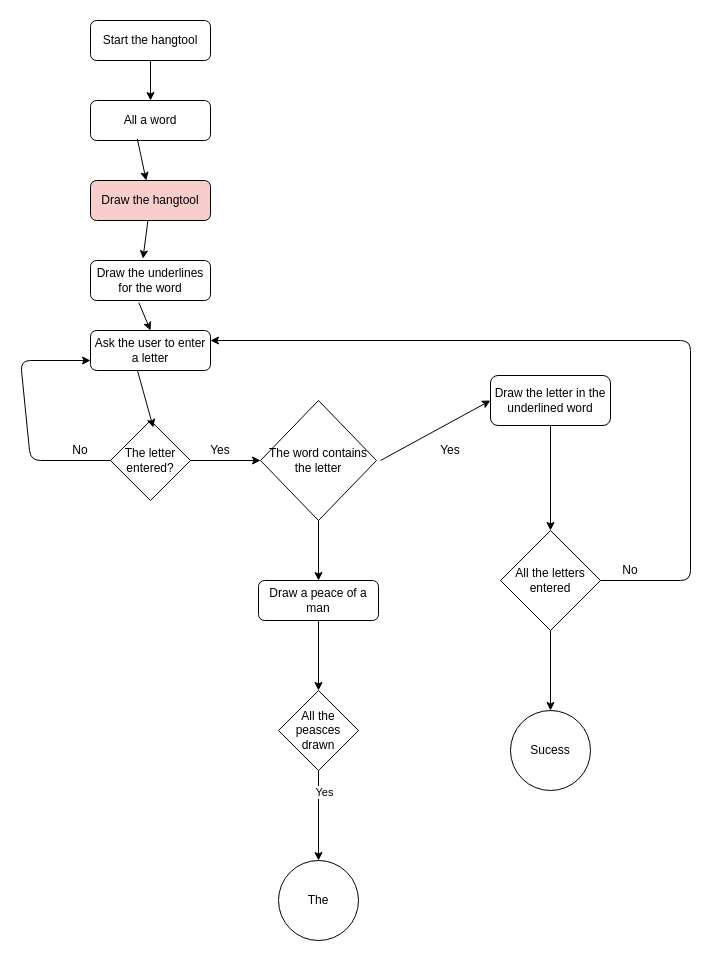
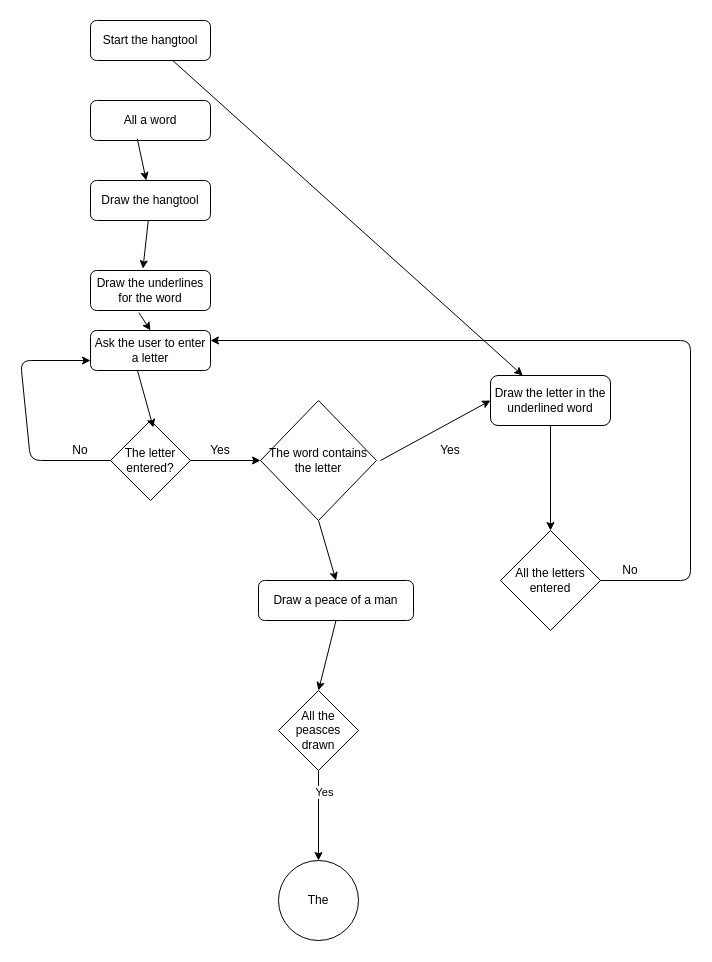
- <mxCell id="4" value="" style="endArrow=classic;html=1;" edge="1" parent="1" source="2" target="3"><mxGeometry width="50" height="50" relative="1" as="geometry"><mxPoint x="125" y="100" as="sourcePoint" /><mxPoint x="175" y="50" as="targetPoint" /></mxGeometry></mxCell>
+ <mxCell id="4" value="" style="endArrow=classic;html=1;" edge="1" parent="1" source="2" target="20"><mxGeometry width="50" height="50" relative="1" as="geometry"><mxPoint x="125" y="100" as="sourcePoint" /><mxPoint x="175" y="50" as="targetPoint" /></mxGeometry></mxCell>
- <mxCell id="5" value="Draw the hangtool" style="rounded=1;whiteSpace=wrap;html=1;fillColor=#f8cecc;" vertex="1" parent="1"><mxGeometry x="90" y="180" width="120" height="40" as="geometry" /></mxCell>
+ <mxCell id="5" value="Draw the hangtool" style="rounded=1;whiteSpace=wrap;html=1;" vertex="1" parent="1"><mxGeometry x="90" y="180" width="120" height="40" as="geometry" /></mxCell>
- <mxCell id="7" value="Draw the underlines for the word" style="rounded=1;whiteSpace=wrap;html=1;" vertex="1" parent="1"><mxGeometry x="90" y="260" width="120" height="40" as="geometry" /></mxCell>
+ <mxCell id="7" value="Draw the underlines for the word" style="rounded=1;whiteSpace=wrap;html=1;" vertex="1" parent="1"><mxGeometry x="90" y="270" width="120" height="40" as="geometry" /></mxCell>
- <mxCell id="27" value="Draw a peace of a man" style="rounded=1;whiteSpace=wrap;html=1;" vertex="1" parent="1"><mxGeometry x="258" y="580" width="120" height="40" as="geometry" /></mxCell>
+ <mxCell id="27" value="Draw a peace of a man" style="rounded=1;whiteSpace=wrap;html=1;" vertex="1" parent="1"><mxGeometry x="258" y="580" width="155" height="40" as="geometry" /></mxCell>
- <mxCell id="26" value="" style="endArrow=classic;html=1;exitX=0.5;exitY=1;exitDx=0;exitDy=0;entryX=0.5;entryY=0;entryDx=0;entryDy=0;" edge="1" parent="1" source="22" target="18"><mxGeometry width="50" height="50" relative="1" as="geometry"><mxPoint x="320" y="640" as="sourcePoint" /><mxPoint x="370" y="590" as="targetPoint" /></mxGeometry></mxCell>
- <mxCell id="18" value="Sucess" style="ellipse;whiteSpace=wrap;html=1;aspect=fixed;" vertex="1" parent="1"><mxGeometry x="510" y="710" width="80" height="80" as="geometry" /></mxCell>
